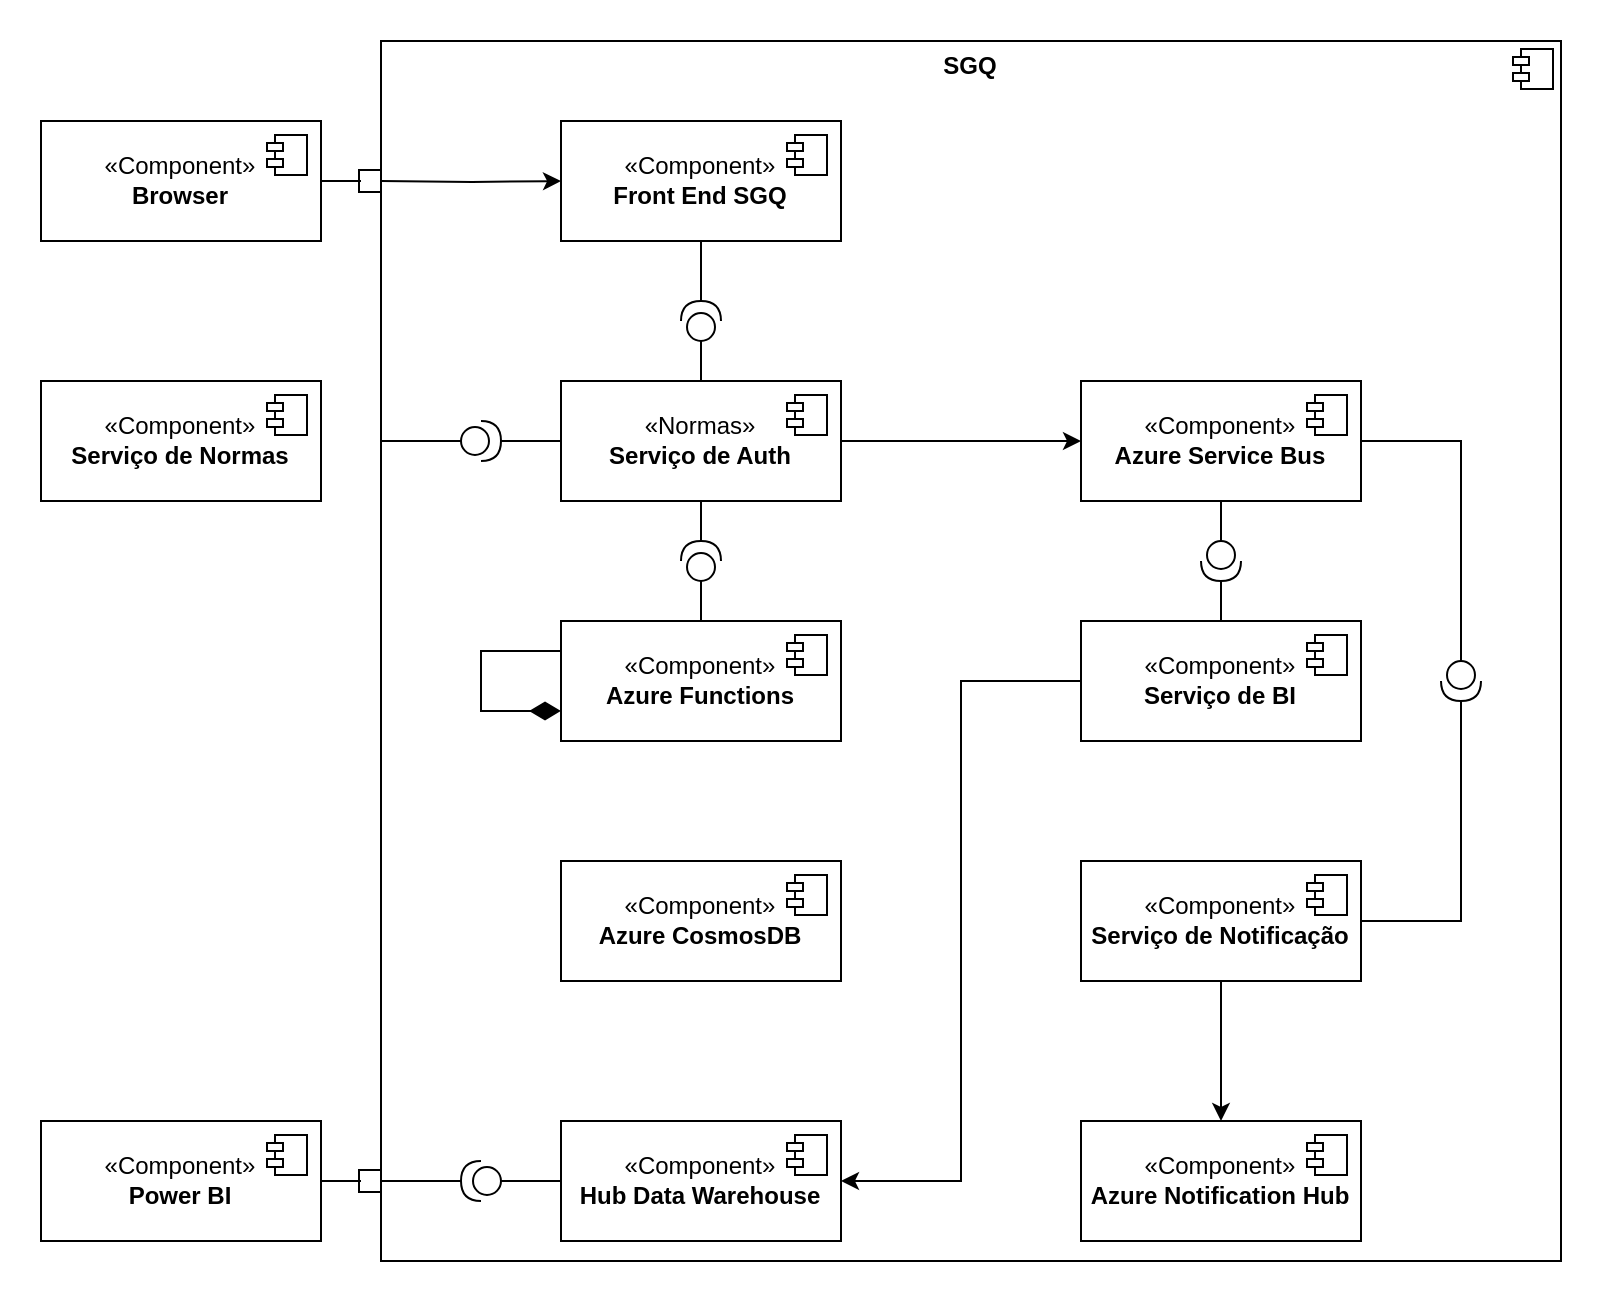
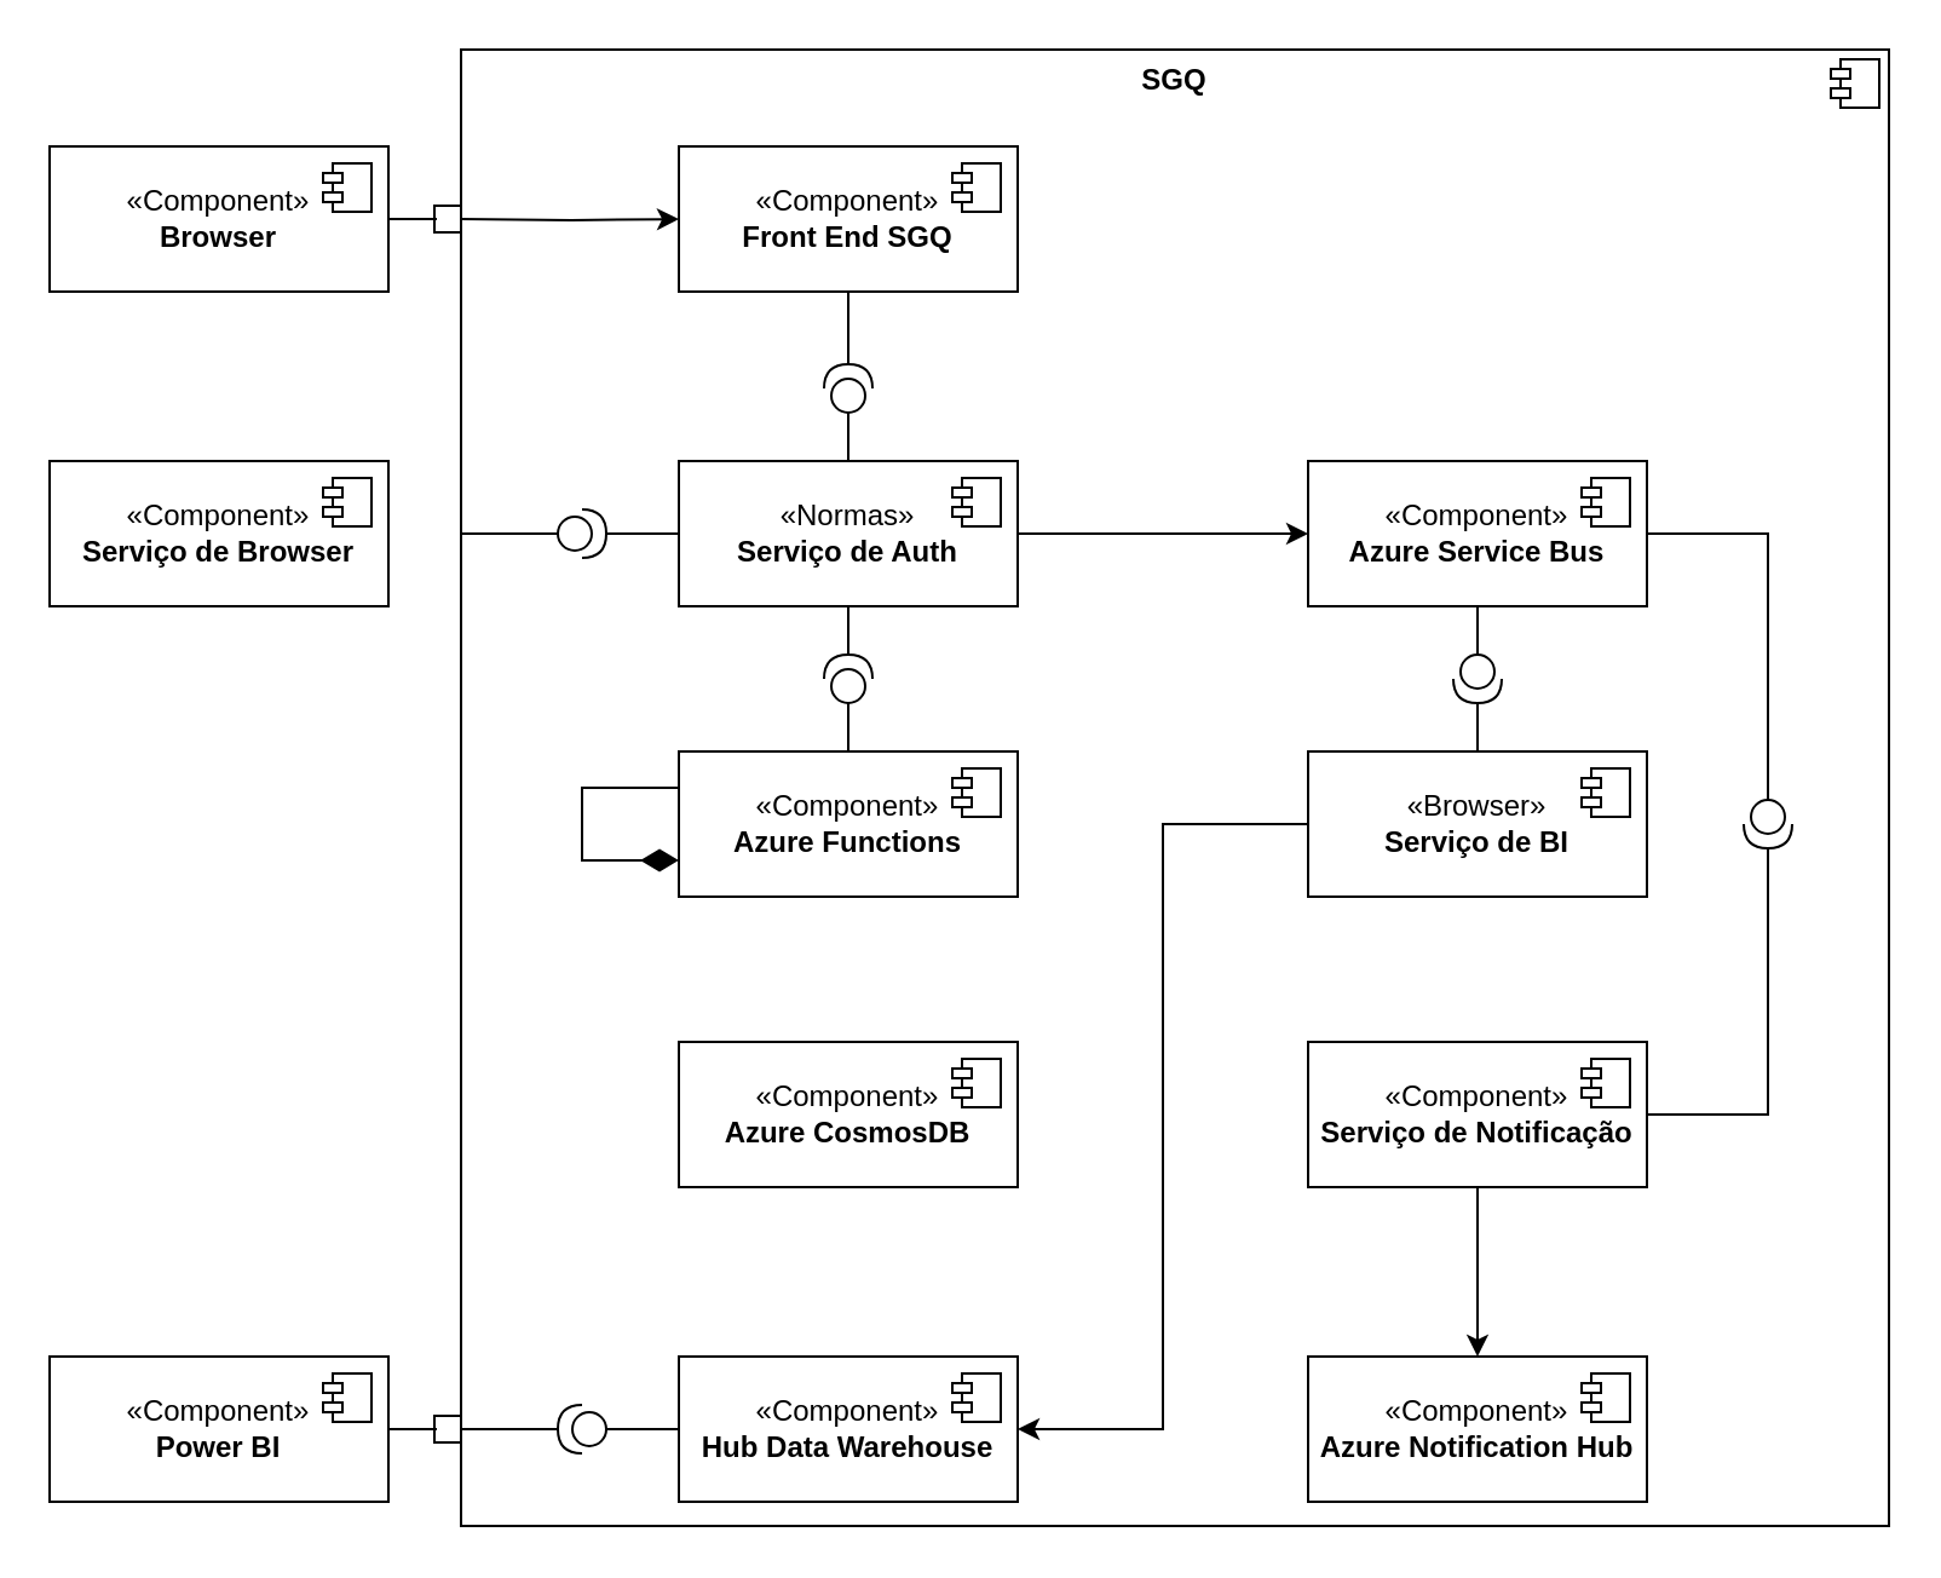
- <mxCell id="11" value="«Component»&lt;br&gt;&lt;b&gt;Serviço de Normas&lt;/b&gt;" style="html=1;dropTarget=0;whiteSpace=wrap;" vertex="1" parent="1"><mxGeometry x="20" y="190" width="140" height="60" as="geometry" /></mxCell>
+ <mxCell id="11" value="«Component»&lt;br&gt;&lt;b&gt;Serviço de Browser&lt;/b&gt;" style="html=1;dropTarget=0;whiteSpace=wrap;" vertex="1" parent="1"><mxGeometry x="20" y="190" width="140" height="60" as="geometry" /></mxCell>
- <mxCell id="22" value="«Component»&lt;br&gt;&lt;b&gt;Serviço de BI&lt;/b&gt;" style="html=1;dropTarget=0;whiteSpace=wrap;" vertex="1" parent="1"><mxGeometry x="540" y="310" width="140" height="60" as="geometry" /></mxCell>
+ <mxCell id="22" value="«Browser»&lt;br&gt;&lt;b&gt;Serviço de BI&lt;/b&gt;" style="html=1;dropTarget=0;whiteSpace=wrap;" vertex="1" parent="1"><mxGeometry x="540" y="310" width="140" height="60" as="geometry" /></mxCell>
